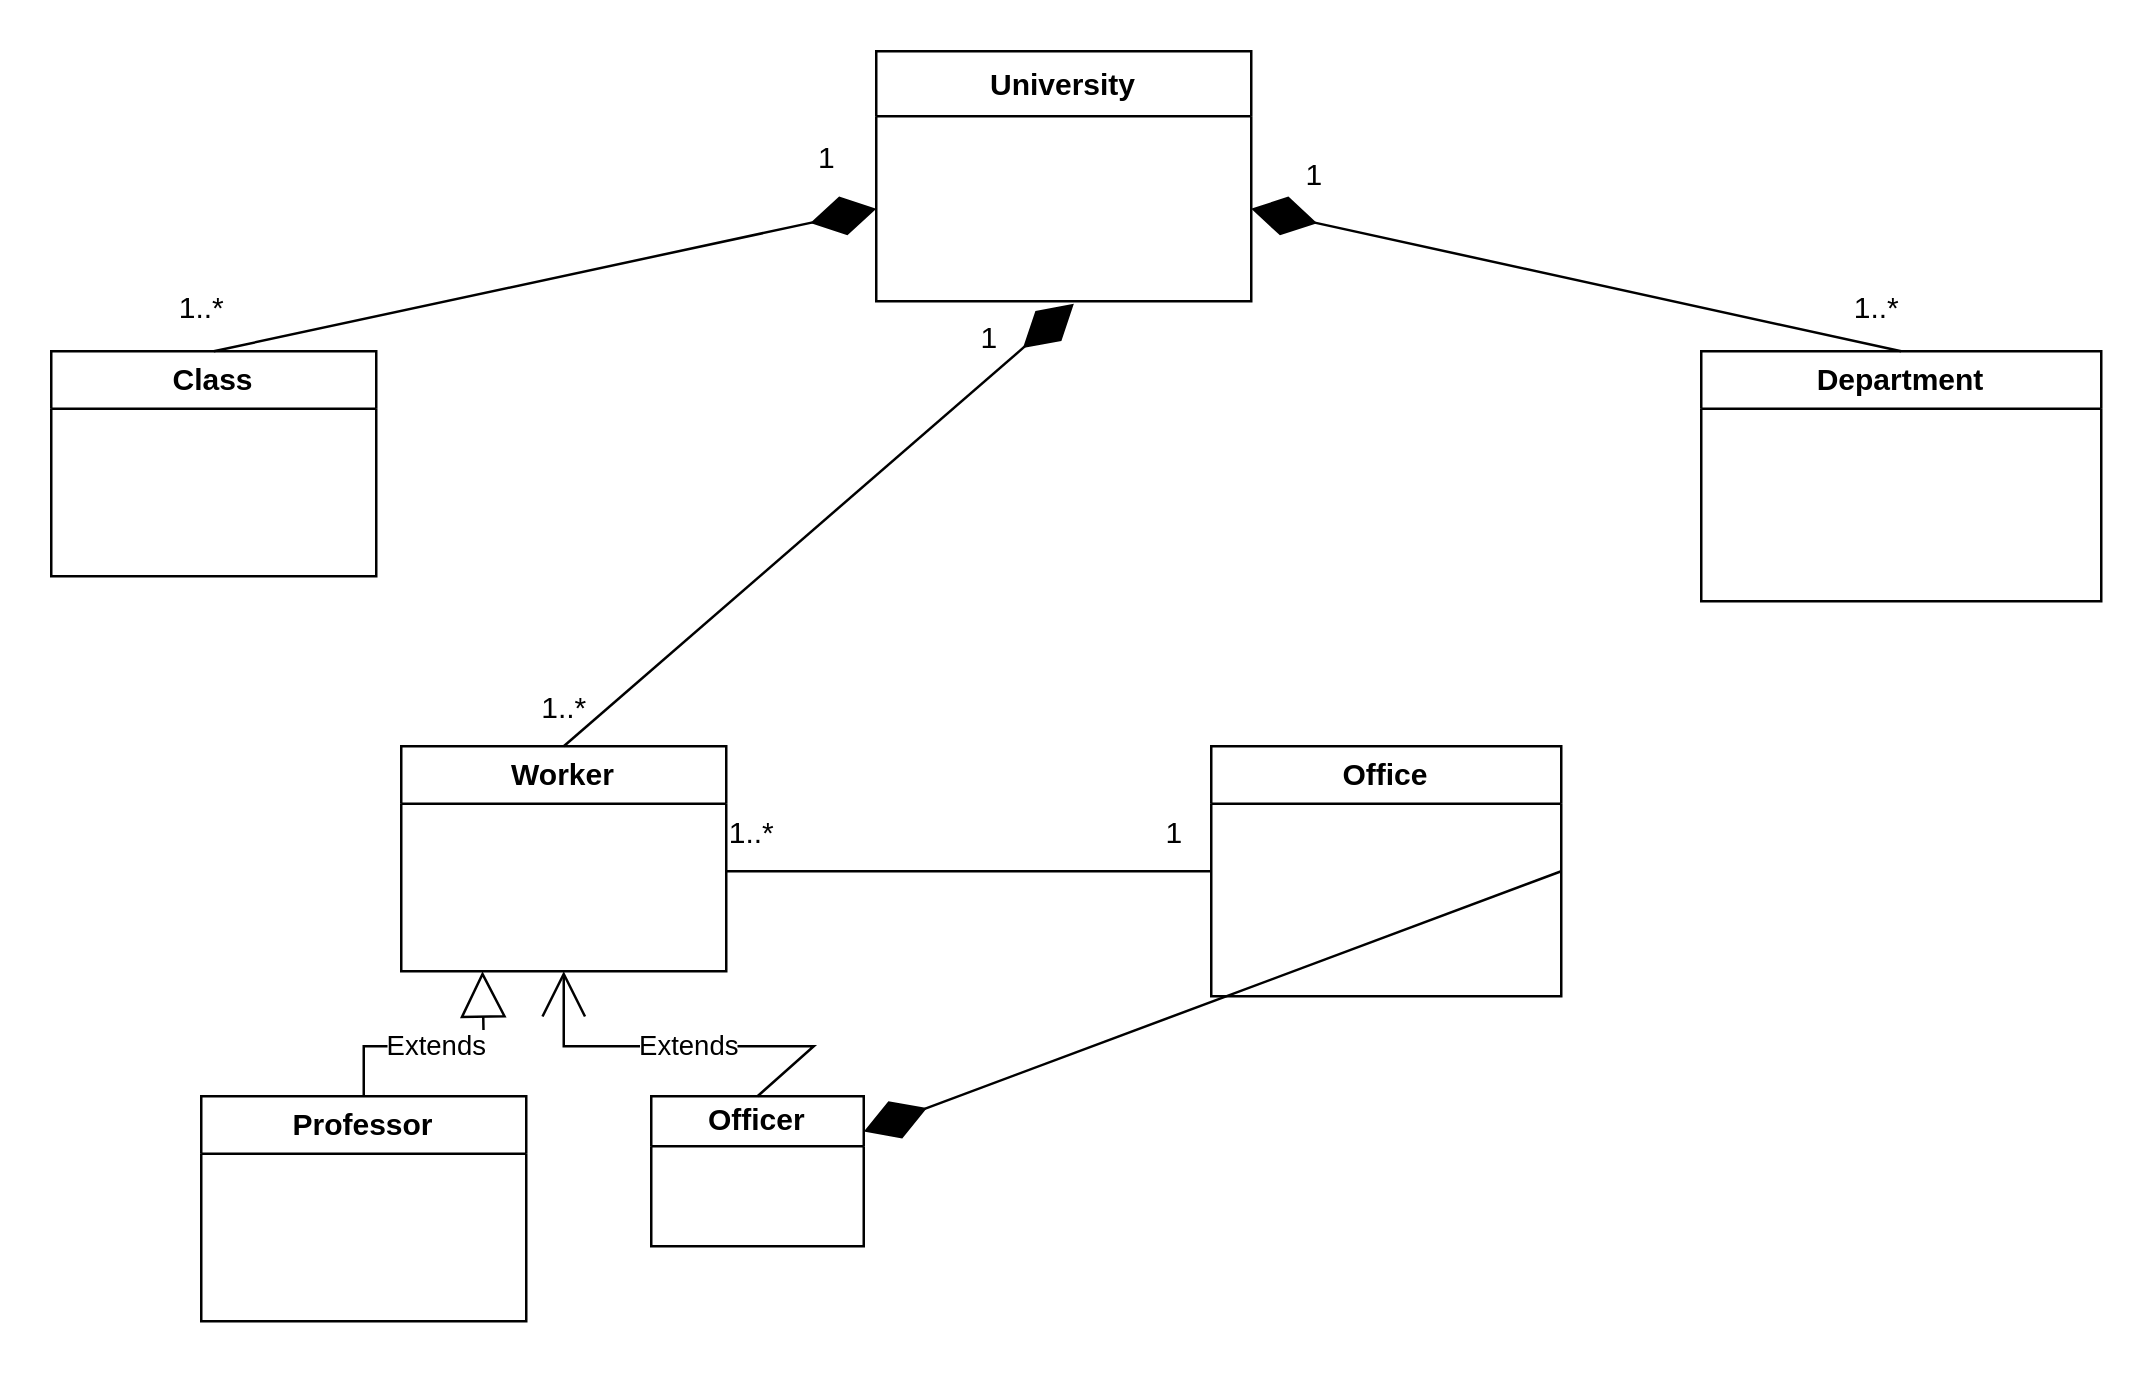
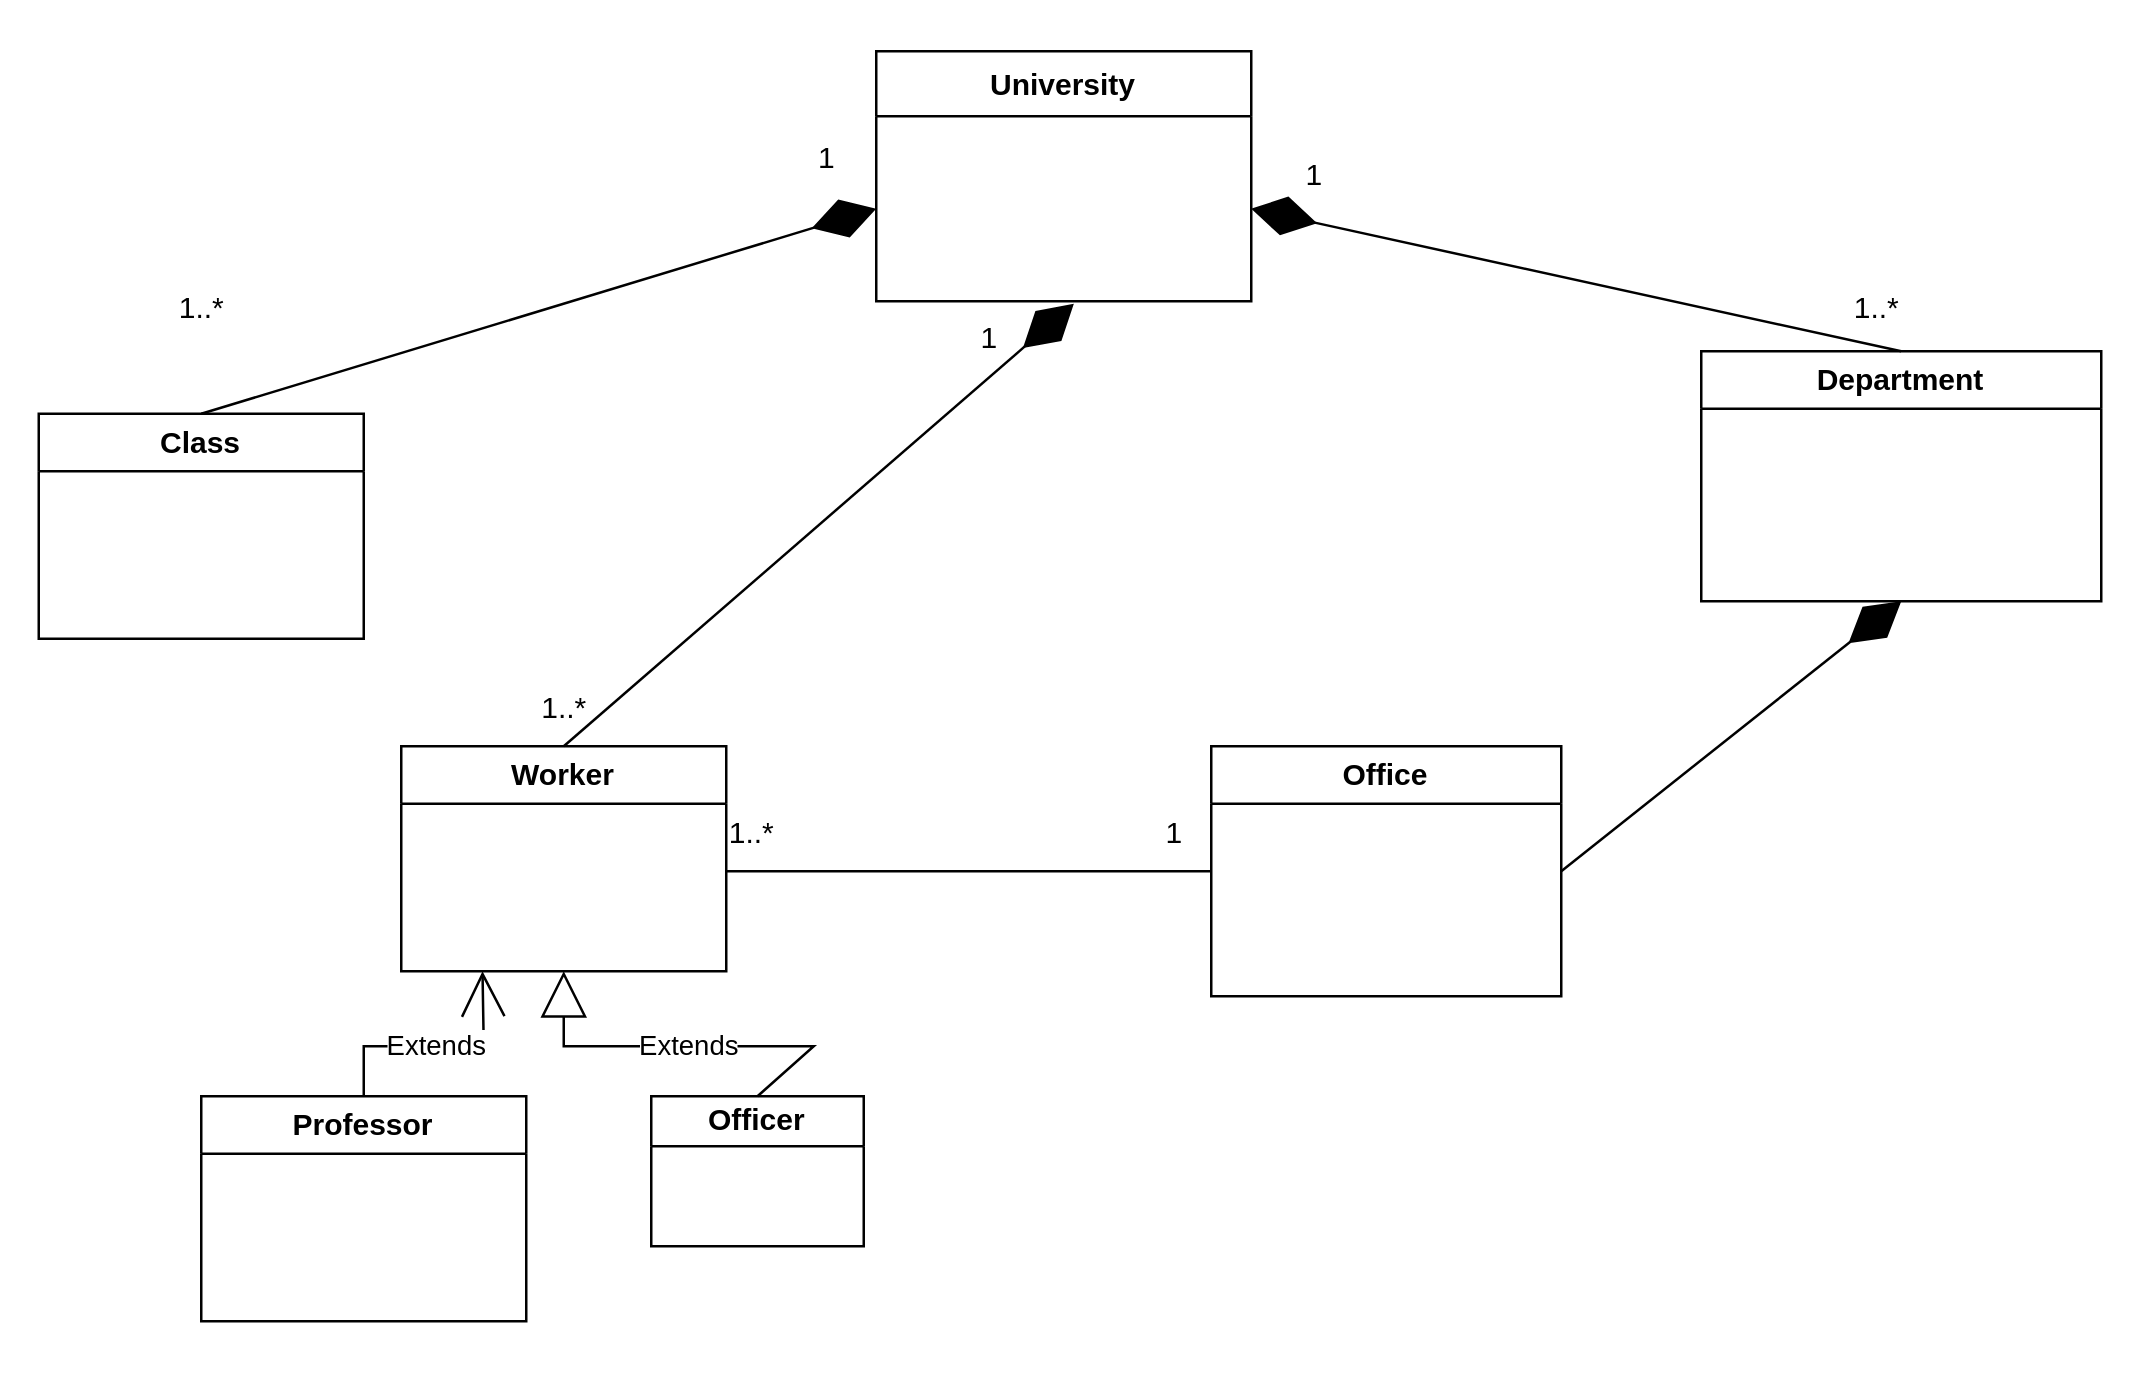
- <mxCell id="6" value="Class" style="swimlane;whiteSpace=wrap;html=1;" vertex="1" parent="1"><mxGeometry x="20" y="140" width="130" height="90" as="geometry" /></mxCell>
+ <mxCell id="6" value="Class" style="swimlane;whiteSpace=wrap;html=1;" vertex="1" parent="1"><mxGeometry x="15" y="165" width="130" height="90" as="geometry" /></mxCell>
- <mxCell id="24" value="" style="endArrow=diamondThin;endFill=1;endSize=24;html=1;rounded=0;exitX=1;exitY=0.5;exitDx=0;exitDy=0;" edge="1" parent="1" source="5" target="8"><mxGeometry width="160" relative="1" as="geometry"><mxPoint x="400" y="380" as="sourcePoint" /><mxPoint x="560" y="380" as="targetPoint" /></mxGeometry></mxCell>
+ <mxCell id="24" value="" style="endArrow=diamondThin;endFill=1;endSize=24;html=1;rounded=0;exitX=1;exitY=0.5;exitDx=0;exitDy=0;entryX=0.5;entryY=1;entryDx=0;entryDy=0;" edge="1" parent="1" source="5" target="4"><mxGeometry width="160" relative="1" as="geometry"><mxPoint x="400" y="380" as="sourcePoint" /><mxPoint x="560" y="380" as="targetPoint" /></mxGeometry></mxCell>
- <mxCell id="10" value="Extends" style="endArrow=open;endSize=16;endFill=0;html=1;rounded=0;exitX=0.5;exitY=0;exitDx=0;exitDy=0;entryX=0.5;entryY=1;entryDx=0;entryDy=0;" edge="1" parent="1" source="8" target="9"><mxGeometry width="160" relative="1" as="geometry"><mxPoint x="280" y="268" as="sourcePoint" /><mxPoint x="440" y="268" as="targetPoint" /><Array as="points"><mxPoint x="325" y="418" /><mxPoint x="225" y="418" /></Array></mxGeometry></mxCell>
+ <mxCell id="10" value="Extends" style="endArrow=block;endSize=16;endFill=0;html=1;rounded=0;exitX=0.5;exitY=0;exitDx=0;exitDy=0;entryX=0.5;entryY=1;entryDx=0;entryDy=0;" edge="1" parent="1" source="8" target="9"><mxGeometry width="160" relative="1" as="geometry"><mxPoint x="280" y="268" as="sourcePoint" /><mxPoint x="440" y="268" as="targetPoint" /><Array as="points"><mxPoint x="325" y="418" /><mxPoint x="225" y="418" /></Array></mxGeometry></mxCell>
- <mxCell id="11" value="Extends" style="endArrow=block;endSize=16;endFill=0;html=1;rounded=0;exitX=0.5;exitY=0;exitDx=0;exitDy=0;entryX=0.25;entryY=1;entryDx=0;entryDy=0;" edge="1" parent="1" source="7" target="9"><mxGeometry width="160" relative="1" as="geometry"><mxPoint x="335" y="448" as="sourcePoint" /><mxPoint x="235" y="398" as="targetPoint" /><Array as="points"><mxPoint x="145" y="418" /><mxPoint x="193" y="418" /></Array></mxGeometry></mxCell>
+ <mxCell id="11" value="Extends" style="endArrow=open;endSize=16;endFill=0;html=1;rounded=0;exitX=0.5;exitY=0;exitDx=0;exitDy=0;entryX=0.25;entryY=1;entryDx=0;entryDy=0;" edge="1" parent="1" source="7" target="9"><mxGeometry width="160" relative="1" as="geometry"><mxPoint x="335" y="448" as="sourcePoint" /><mxPoint x="235" y="398" as="targetPoint" /><Array as="points"><mxPoint x="145" y="418" /><mxPoint x="193" y="418" /></Array></mxGeometry></mxCell>
